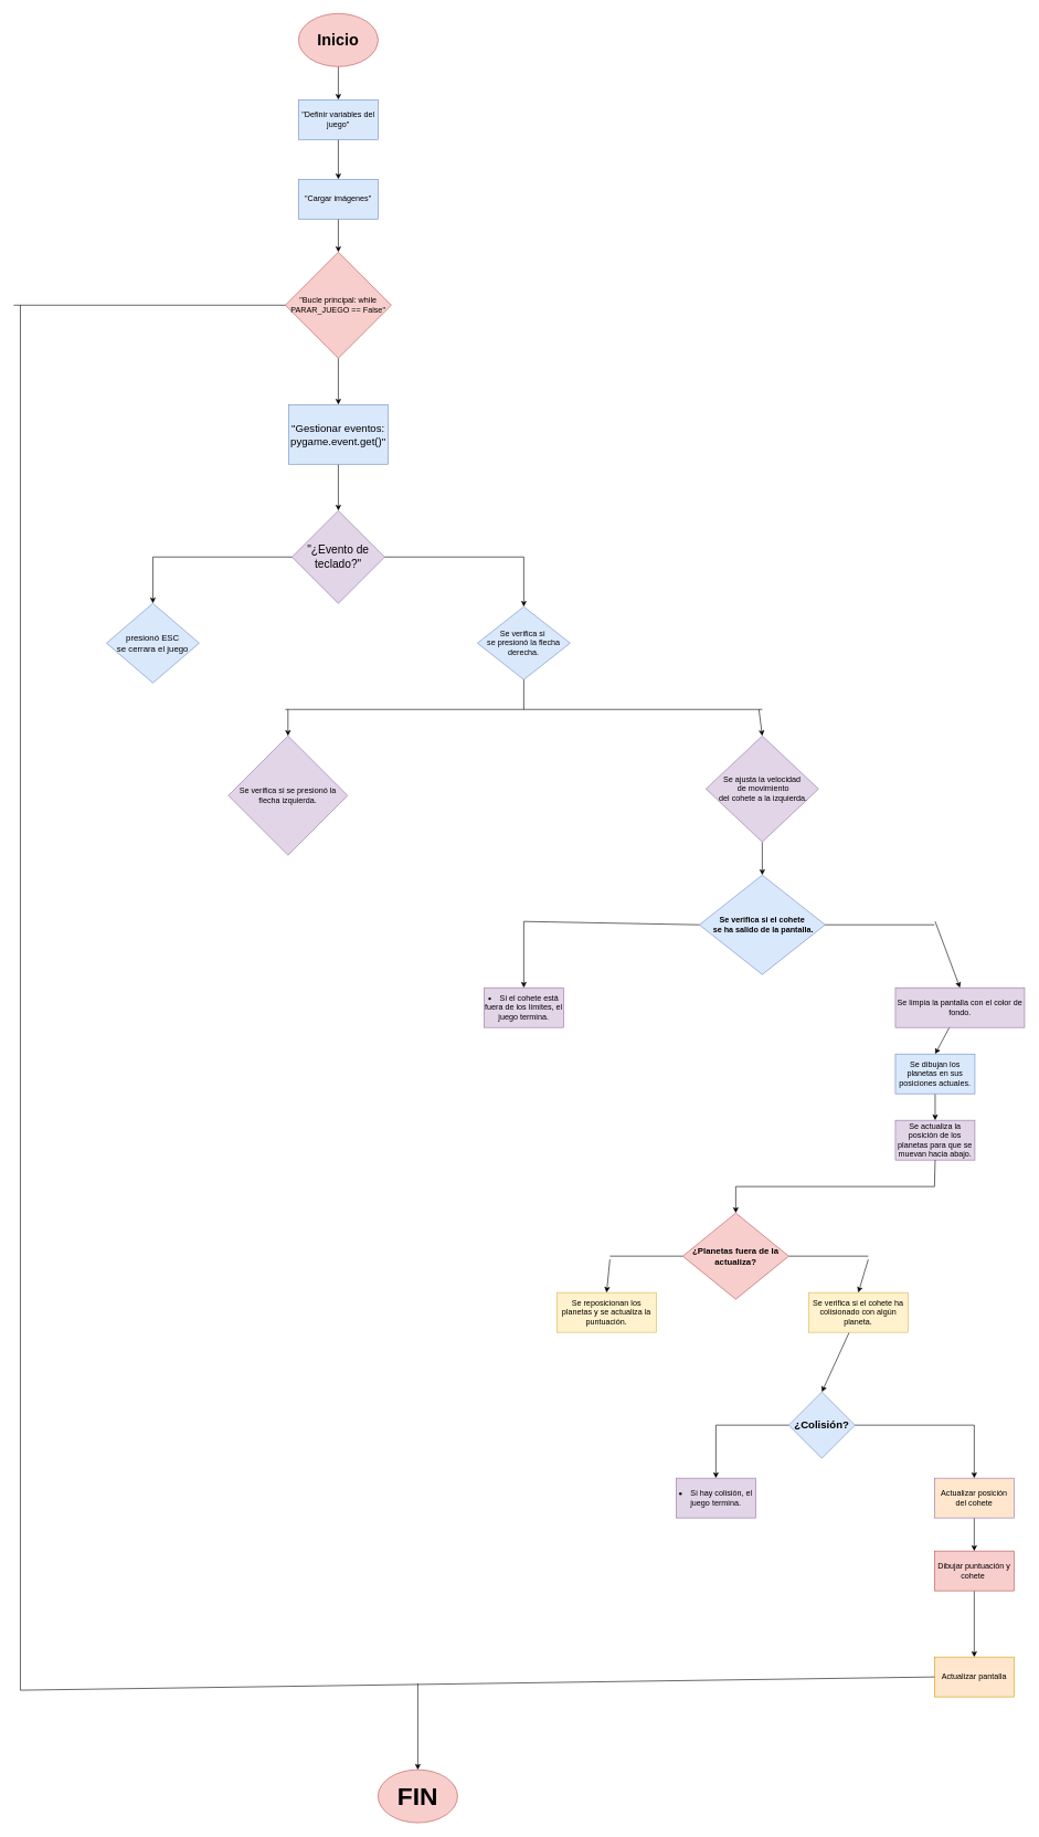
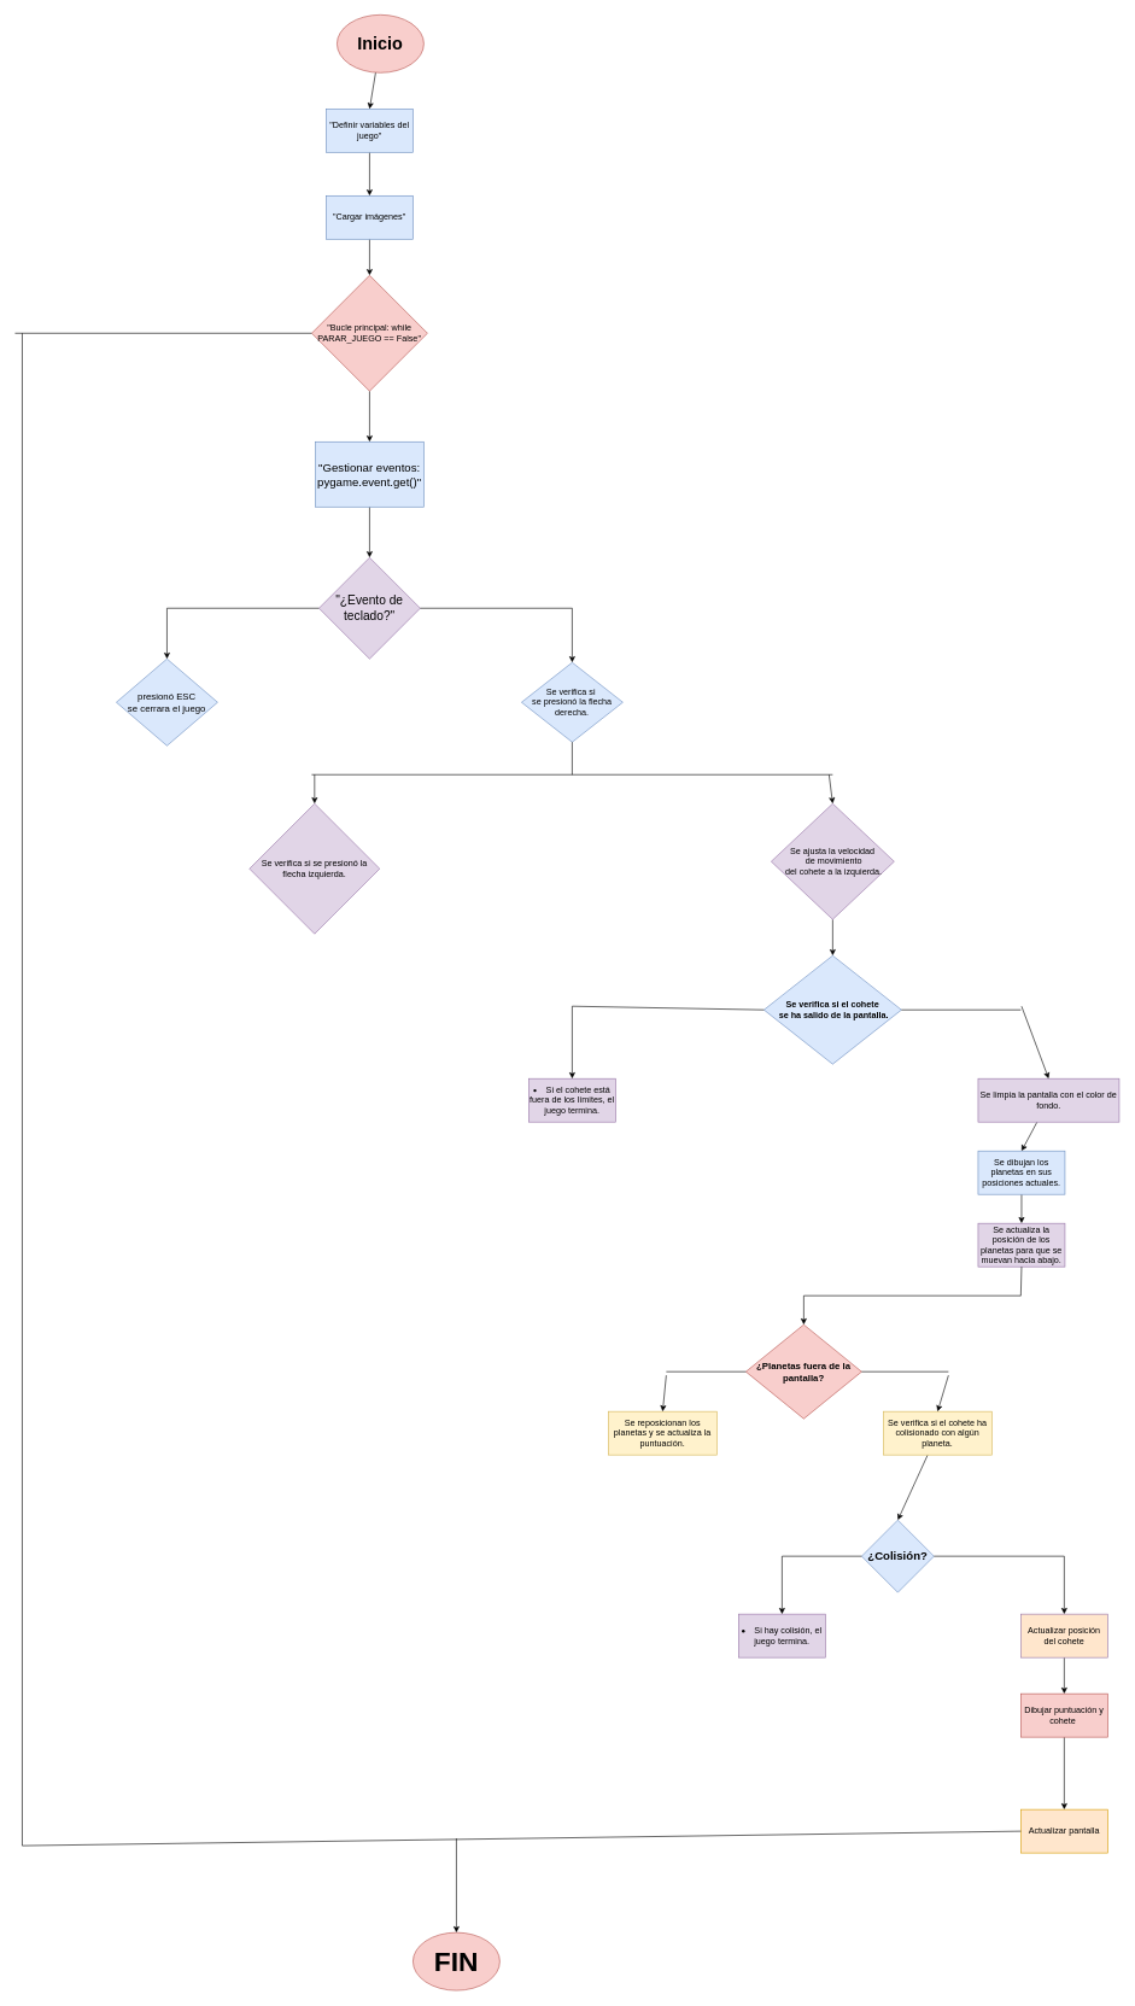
- <mxCell id="3" value="&lt;h1&gt;&lt;b&gt;Inicio&lt;/b&gt;&lt;/h1&gt;" style="ellipse;whiteSpace=wrap;html=1;fillColor=#f8cecc;strokeColor=#b85450;" vertex="1" parent="1"><mxGeometry x="450" y="20" width="120" height="80" as="geometry" /></mxCell>
+ <mxCell id="3" value="&lt;h1&gt;&lt;b&gt;Inicio&lt;/b&gt;&lt;/h1&gt;" style="ellipse;whiteSpace=wrap;html=1;fillColor=#f8cecc;strokeColor=#b85450;" vertex="1" parent="1"><mxGeometry x="465" y="20" width="120" height="80" as="geometry" /></mxCell>
- <mxCell id="25" value="&lt;b&gt;&lt;font style=&quot;font-size: 13px;&quot;&gt;¿Planetas fuera de la actualiza?&lt;/font&gt;&lt;/b&gt;" style="rhombus;whiteSpace=wrap;html=1;fillColor=#f8cecc;strokeColor=#b85450;" vertex="1" parent="1"><mxGeometry x="1030" y="1830" width="160" height="130" as="geometry" /></mxCell>
+ <mxCell id="25" value="&lt;b&gt;&lt;font style=&quot;font-size: 13px;&quot;&gt;¿Planetas fuera de la pantalla?&lt;/font&gt;&lt;/b&gt;" style="rhombus;whiteSpace=wrap;html=1;fillColor=#f8cecc;strokeColor=#b85450;" vertex="1" parent="1"><mxGeometry x="1030" y="1830" width="160" height="130" as="geometry" /></mxCell>
